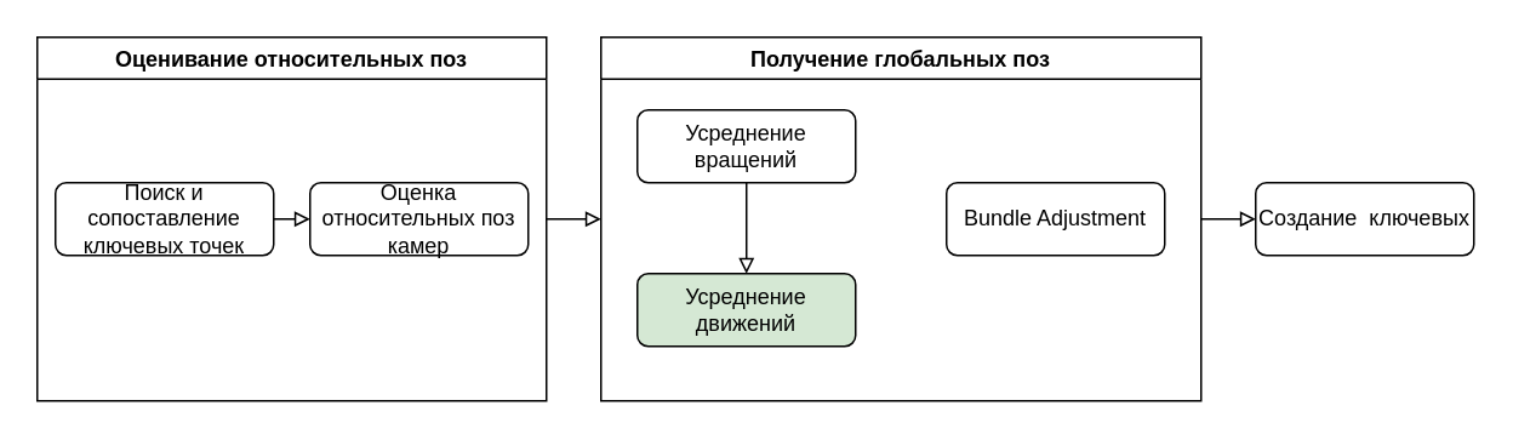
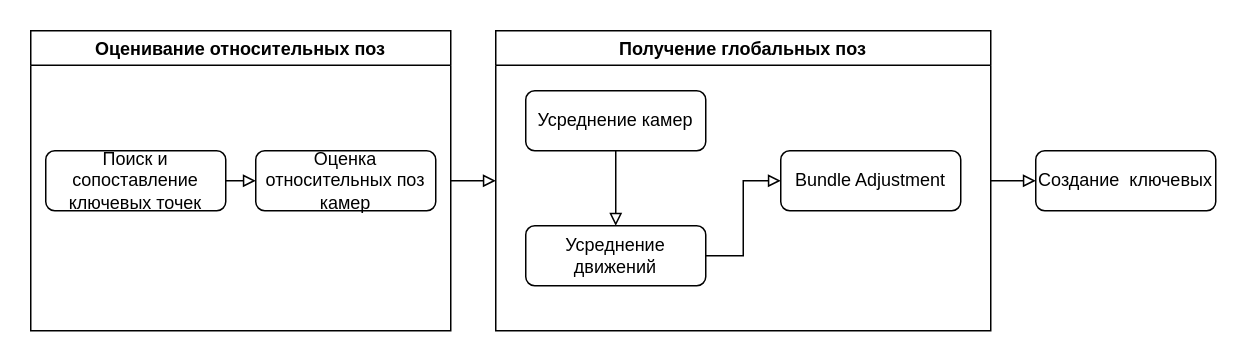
- <mxCell id="9" value="Усреднение вращений" style="rounded=1;whiteSpace=wrap;html=1;fontSize=12;glass=0;strokeWidth=1;shadow=0;" vertex="1" parent="8"><mxGeometry x="20" y="40" width="120" height="40" as="geometry" /></mxCell>
+ <mxCell id="9" value="Усреднение камер" style="rounded=1;whiteSpace=wrap;html=1;fontSize=12;glass=0;strokeWidth=1;shadow=0;" vertex="1" parent="8"><mxGeometry x="20" y="40" width="120" height="40" as="geometry" /></mxCell>
+ <mxCell id="13" style="edgeStyle=orthogonalEdgeStyle;rounded=0;orthogonalLoop=1;jettySize=auto;html=1;exitX=1;exitY=0.5;exitDx=0;exitDy=0;entryX=0;entryY=0.5;entryDx=0;entryDy=0;startArrow=none;startFill=0;endArrow=block;endFill=0;" edge="1" parent="8" source="10" target="12"><mxGeometry relative="1" as="geometry" /></mxCell>
- <mxCell id="10" value="Усреднение движений" style="rounded=1;whiteSpace=wrap;html=1;fontSize=12;glass=0;strokeWidth=1;shadow=0;fillColor=#d5e8d4;" vertex="1" parent="8"><mxGeometry x="20" y="130" width="120" height="40" as="geometry" /></mxCell>
+ <mxCell id="10" value="Усреднение движений" style="rounded=1;whiteSpace=wrap;html=1;fontSize=12;glass=0;strokeWidth=1;shadow=0;" vertex="1" parent="8"><mxGeometry x="20" y="130" width="120" height="40" as="geometry" /></mxCell>
